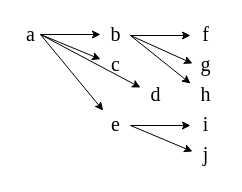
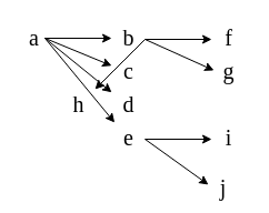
- <mxCell id="5" value="d" style="text;html=1;resizable=0;points=[];autosize=1;align=center;verticalAlign=middle;spacingTop=-4;fontFamily=Tahoma;fontSize=20;" vertex="1" parent="1"><mxGeometry x="140" y="80" width="30" height="30" as="geometry" /></mxCell>
+ <mxCell id="5" value="d" style="text;html=1;resizable=0;points=[];autosize=1;align=center;verticalAlign=middle;spacingTop=-4;fontFamily=Tahoma;fontSize=20;" vertex="1" parent="1"><mxGeometry x="100" y="80" width="30" height="30" as="geometry" /></mxCell>
- <mxCell id="9" value="h" style="text;html=1;resizable=0;points=[];autosize=1;align=center;verticalAlign=middle;spacingTop=-4;fontFamily=Tahoma;fontSize=20;" vertex="1" parent="1"><mxGeometry x="190" y="80" width="30" height="30" as="geometry" /></mxCell>
+ <mxCell id="9" value="h" style="text;html=1;resizable=0;points=[];autosize=1;align=center;verticalAlign=middle;spacingTop=-4;fontFamily=Tahoma;fontSize=20;" vertex="1" parent="1"><mxGeometry x="55" y="80" width="30" height="30" as="geometry" /></mxCell>
- <mxCell id="11" value="j" style="text;html=1;resizable=0;points=[];autosize=1;align=center;verticalAlign=middle;spacingTop=-4;fontFamily=Tahoma;fontSize=20;" vertex="1" parent="1"><mxGeometry x="195" y="140" width="20" height="30" as="geometry" /></mxCell>
+ <mxCell id="11" value="j" style="text;html=1;resizable=0;points=[];autosize=1;align=center;verticalAlign=middle;spacingTop=-4;fontFamily=Tahoma;fontSize=20;" vertex="1" parent="1"><mxGeometry x="190" y="155" width="20" height="30" as="geometry" /></mxCell>
